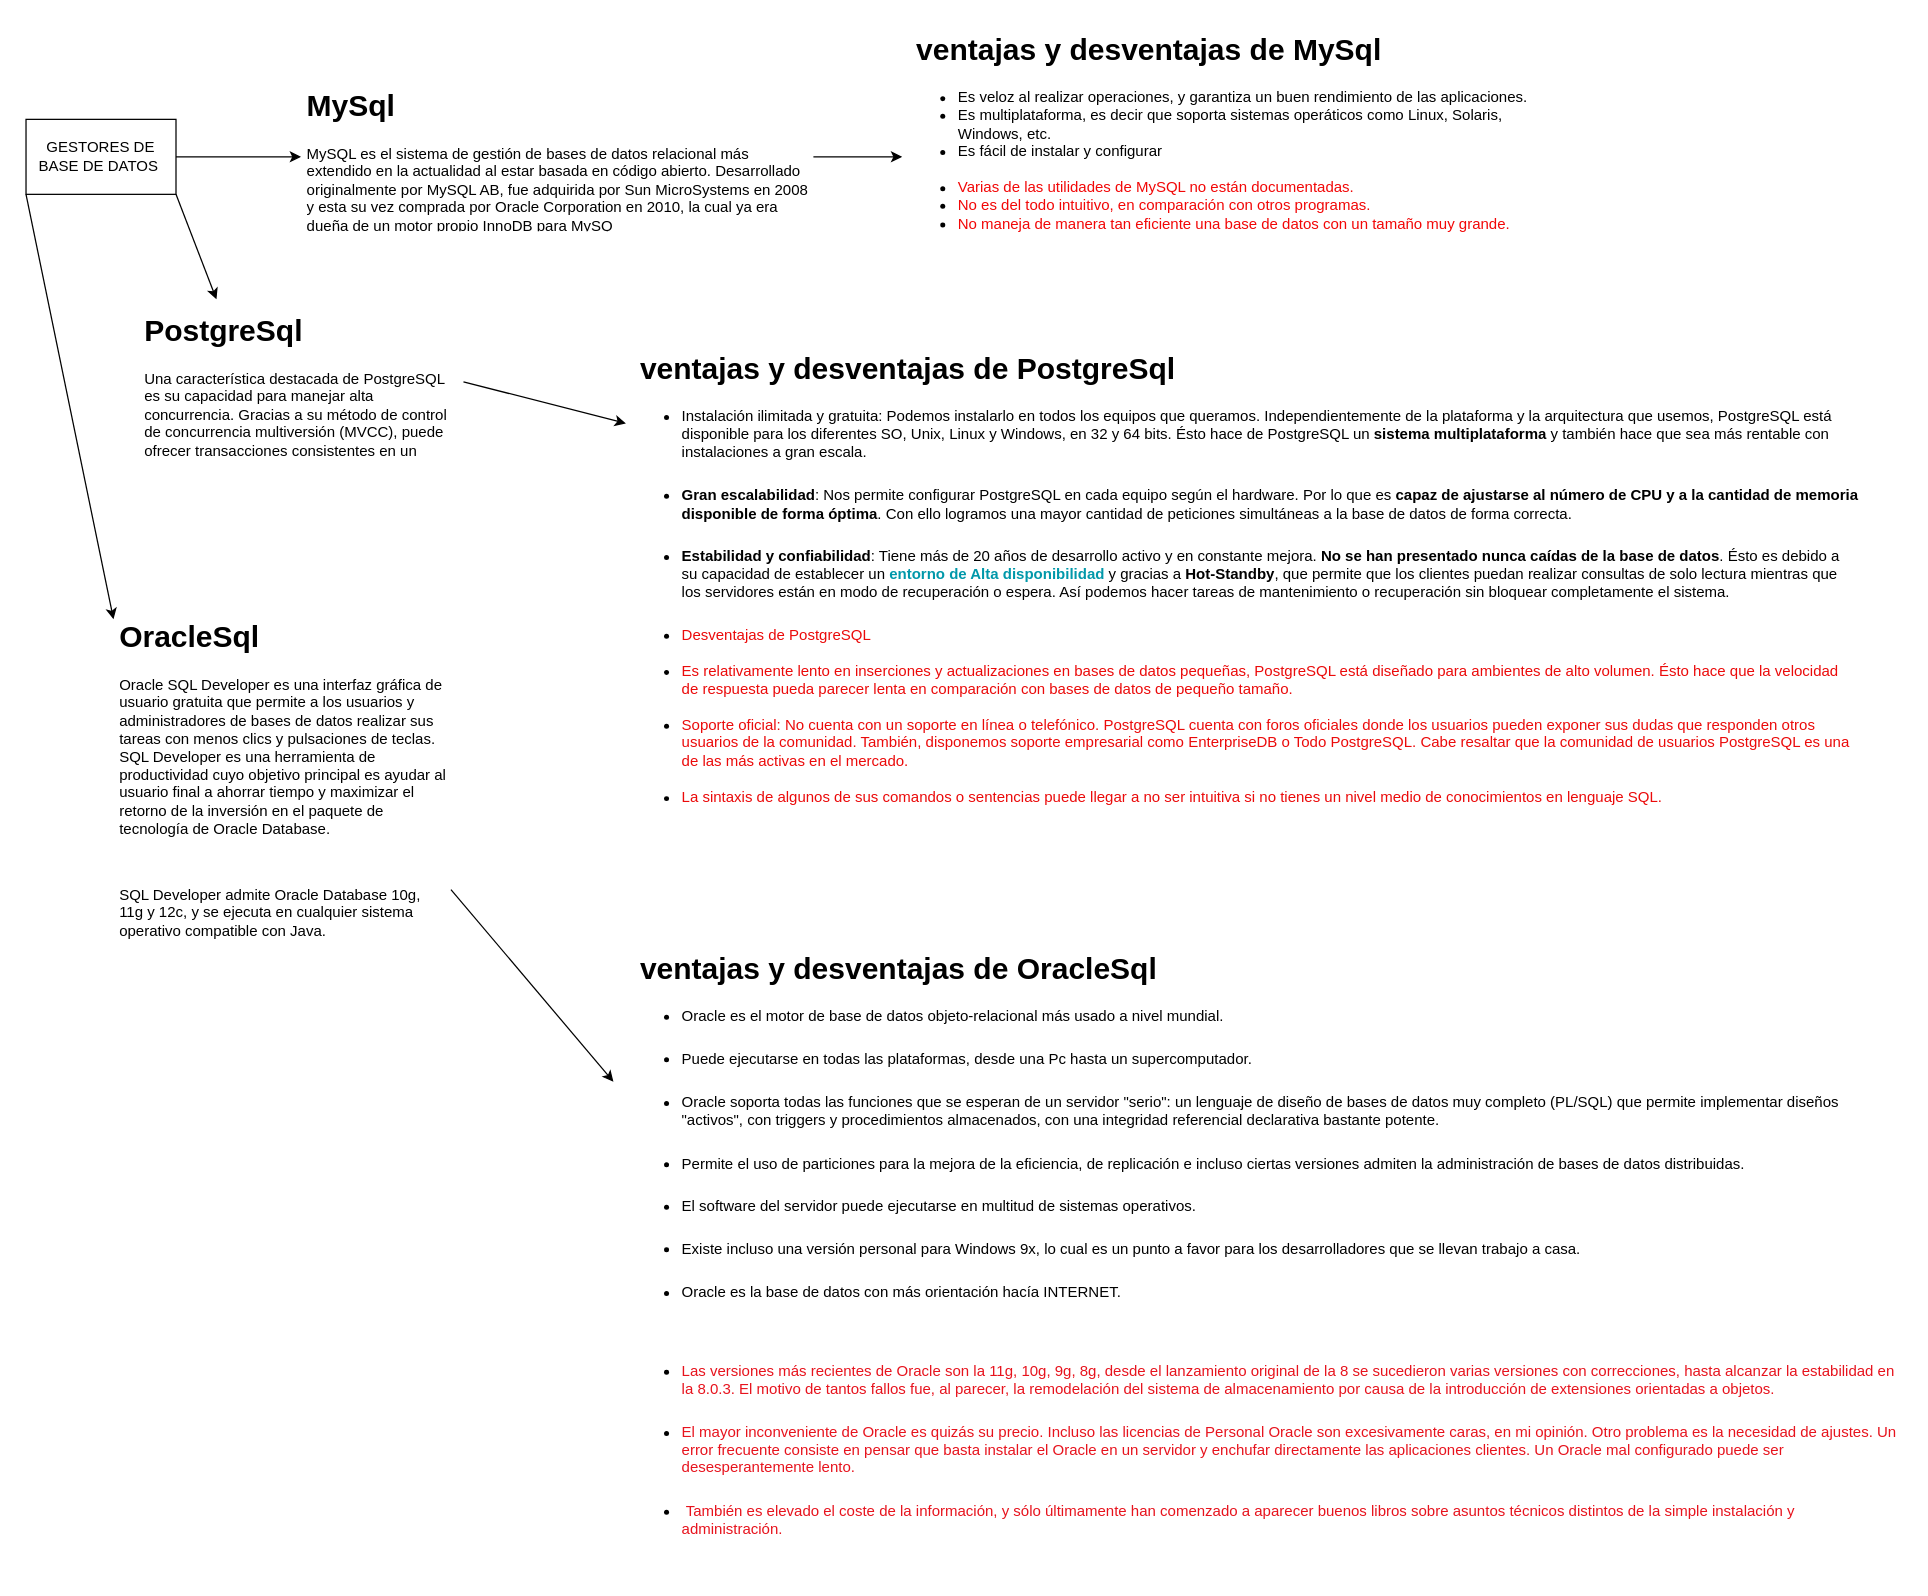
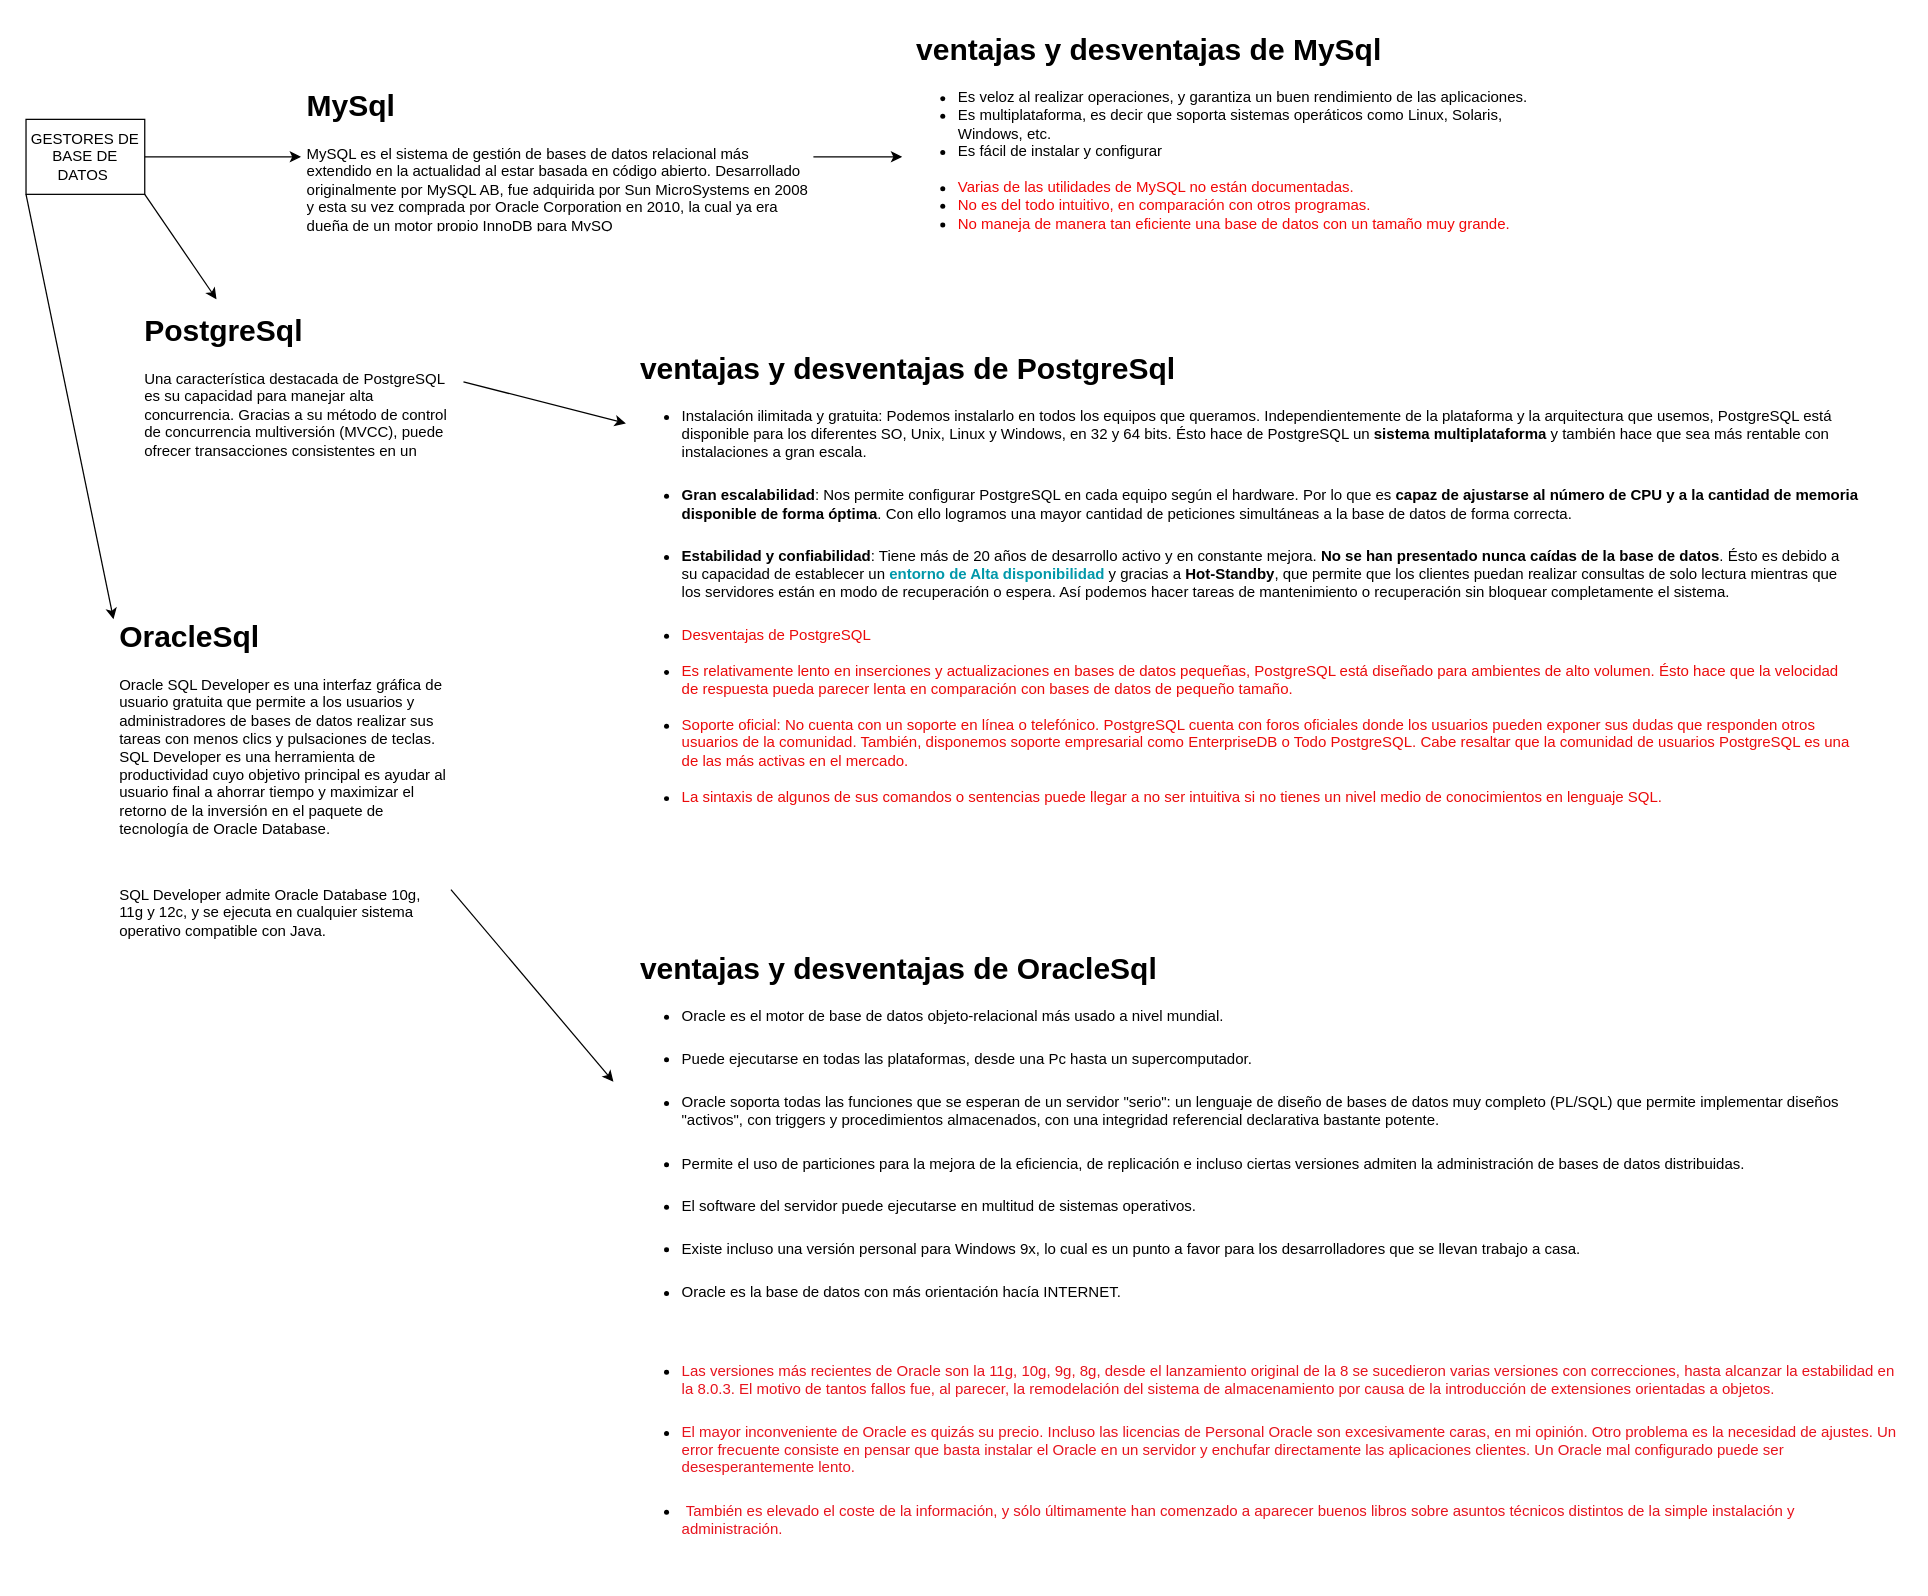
- <mxCell id="2" value="GESTORES DE BASE DE DATOS&amp;nbsp;" style="rounded=0;whiteSpace=wrap;html=1;" vertex="1" parent="1"><mxGeometry x="20" y="95" width="120" height="60" as="geometry" /></mxCell>
+ <mxCell id="2" value="GESTORES DE BASE DE DATOS&amp;nbsp;" style="rounded=0;whiteSpace=wrap;html=1;" vertex="1" parent="1"><mxGeometry x="20" y="95" width="95" height="60" as="geometry" /></mxCell>
